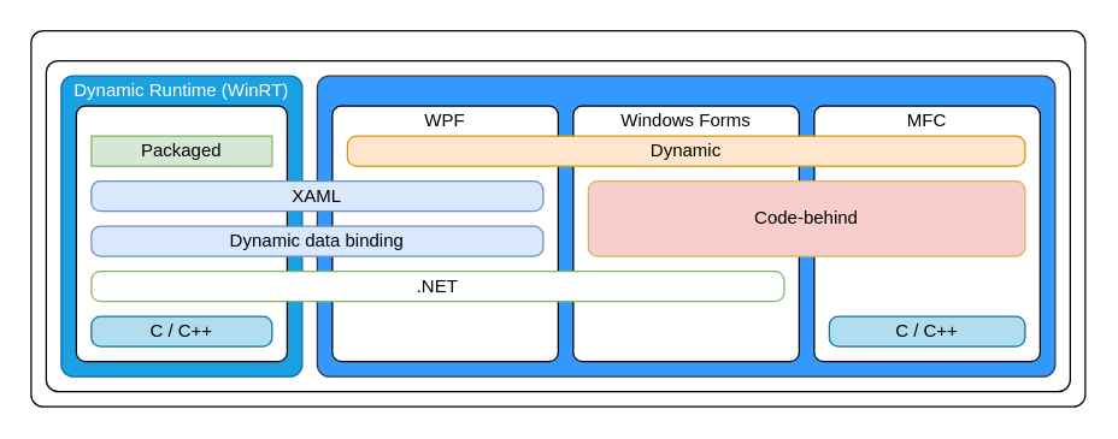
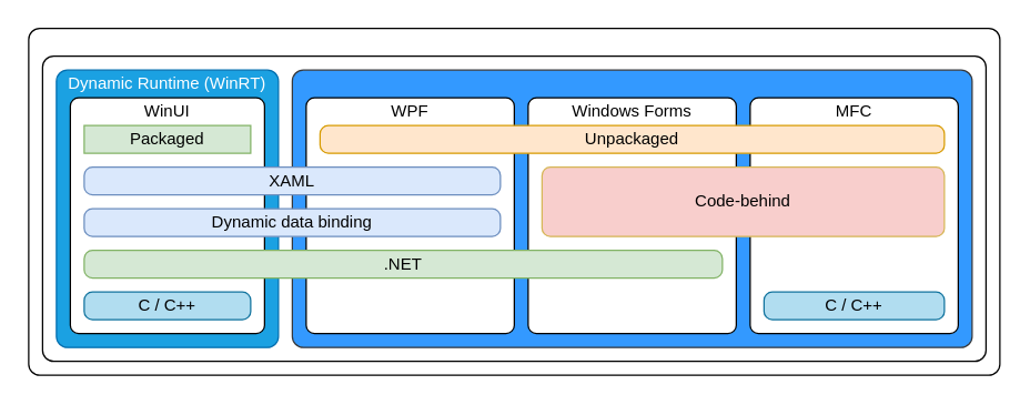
+ <mxCell id="9" value="WinUI" style="text;html=1;strokeColor=none;fillColor=none;align=center;verticalAlign=middle;whiteSpace=wrap;rounded=0;" vertex="1" parent="1"><mxGeometry x="50" y="70" width="140" height="20" as="geometry" /></mxCell>
- <mxCell id="21" value="Dynamic" style="rounded=1;whiteSpace=wrap;html=1;absoluteArcSize=1;arcSize=12;fillColor=#ffe6cc;strokeColor=#d79b00;" vertex="1" parent="1"><mxGeometry x="230" y="90" width="450" height="20" as="geometry" /></mxCell>
+ <mxCell id="21" value="Unpackaged" style="rounded=1;whiteSpace=wrap;html=1;absoluteArcSize=1;arcSize=12;fillColor=#ffe6cc;strokeColor=#d79b00;" vertex="1" parent="1"><mxGeometry x="230" y="90" width="450" height="20" as="geometry" /></mxCell>
- <mxCell id="15" value=".NET" style="rounded=1;whiteSpace=wrap;html=1;absoluteArcSize=1;arcSize=12;fillColor=#ffffff;strokeColor=#82b366;" vertex="1" parent="1"><mxGeometry x="60" y="180" width="460" height="20" as="geometry" /></mxCell>
+ <mxCell id="15" value=".NET" style="rounded=1;whiteSpace=wrap;html=1;absoluteArcSize=1;arcSize=12;fillColor=#d5e8d4;strokeColor=#82b366;" vertex="1" parent="1"><mxGeometry x="60" y="180" width="460" height="20" as="geometry" /></mxCell>
